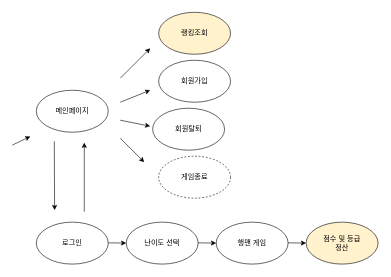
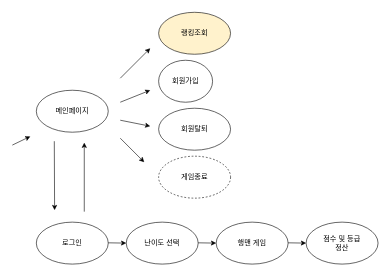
- <mxCell id="8" value="회원가입" style="ellipse;whiteSpace=wrap;html=1;" parent="1" vertex="1"><mxGeometry x="264" y="100" width="120" height="70" as="geometry" /></mxCell>
+ <mxCell id="8" value="회원가입" style="ellipse;whiteSpace=wrap;html=1;" parent="1" vertex="1"><mxGeometry x="264" y="100" width="90" height="70" as="geometry" /></mxCell>
- <mxCell id="10" value="회원탈퇴" style="ellipse;whiteSpace=wrap;html=1;" parent="1" vertex="1"><mxGeometry x="254" y="180" width="120" height="70" as="geometry" /></mxCell>
+ <mxCell id="10" value="회원탈퇴" style="ellipse;whiteSpace=wrap;html=1;" parent="1" vertex="1"><mxGeometry x="264" y="180" width="120" height="70" as="geometry" /></mxCell>
- <mxCell id="4" value="점수 및 등급&lt;br&gt;정산" style="ellipse;whiteSpace=wrap;html=1;fillColor=#fff2cc;" parent="1" vertex="1"><mxGeometry x="510" y="370" width="120" height="70" as="geometry" /></mxCell>
+ <mxCell id="4" value="점수 및 등급&lt;br&gt;정산" style="ellipse;whiteSpace=wrap;html=1;" parent="1" vertex="1"><mxGeometry x="510" y="370" width="120" height="70" as="geometry" /></mxCell>
